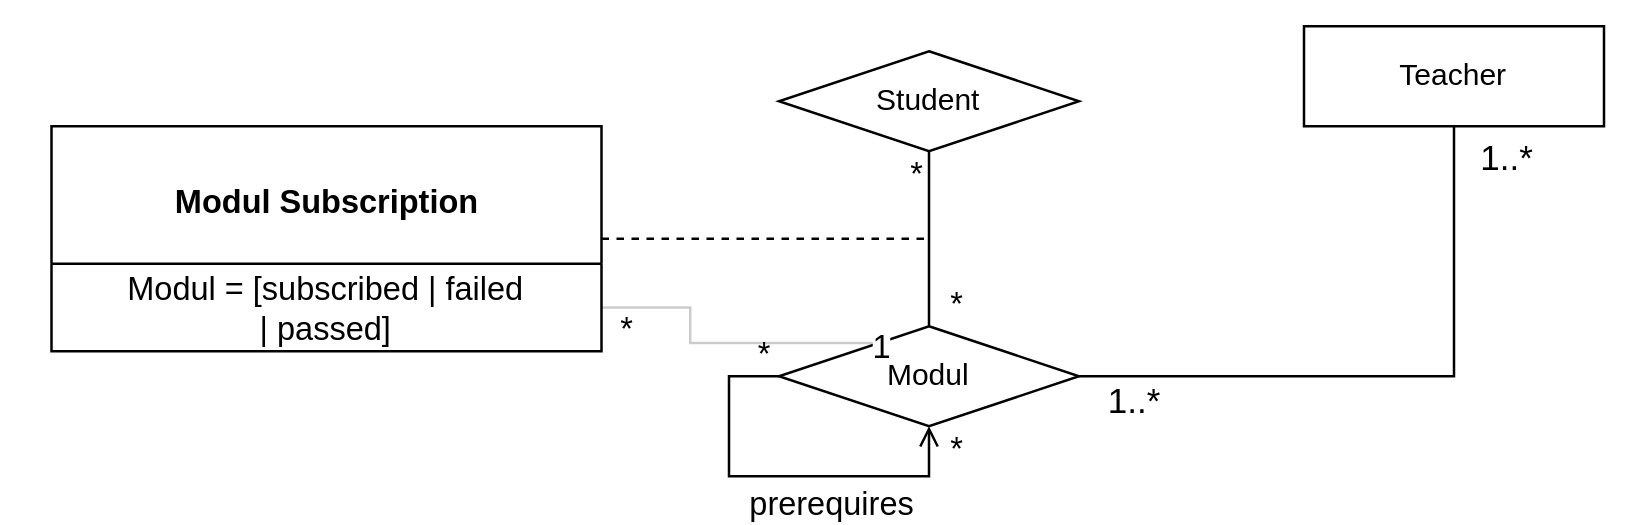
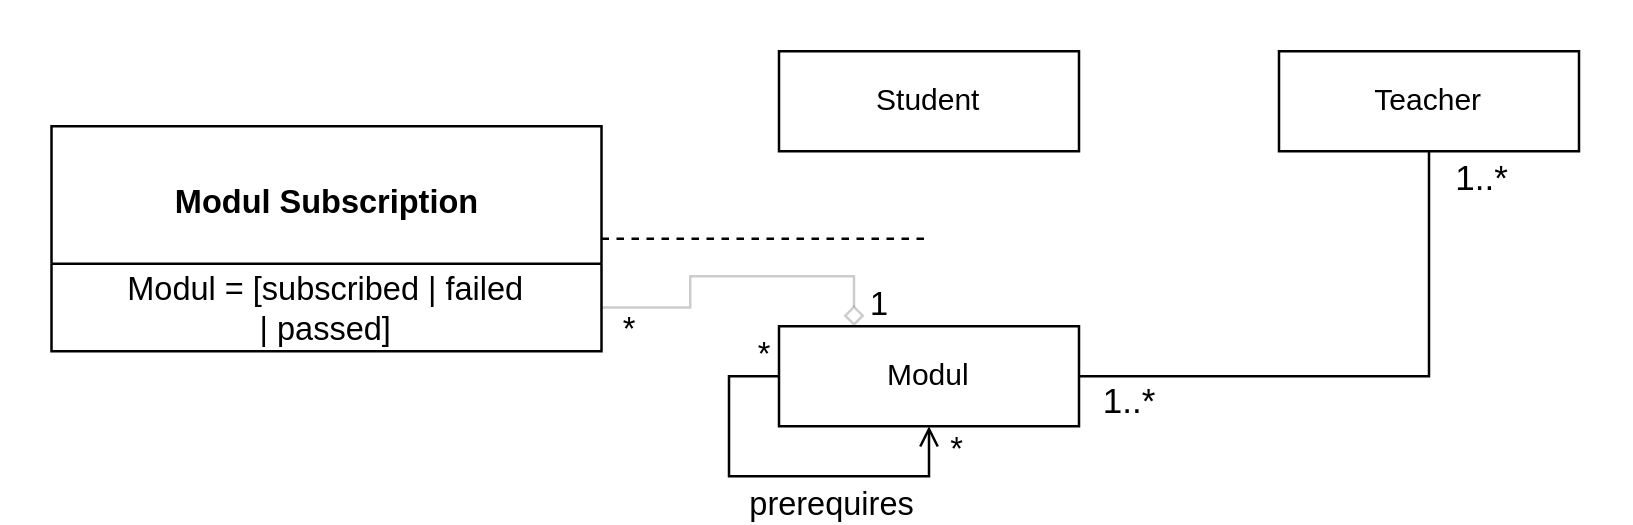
- <mxCell id="9" value="Teacher" style="rounded=0;whiteSpace=wrap;html=1;" vertex="1" parent="1"><mxGeometry x="521" y="10" width="120" height="40" as="geometry" /></mxCell>
+ <mxCell id="9" value="Teacher" style="rounded=0;whiteSpace=wrap;html=1;" vertex="1" parent="1"><mxGeometry x="511" y="20" width="120" height="40" as="geometry" /></mxCell>
- <mxCell id="2" value="Student" style="rhombus;whiteSpace=wrap;html=1;" vertex="1" parent="1"><mxGeometry x="311" y="20" width="120" height="40" as="geometry" /></mxCell>
+ <mxCell id="2" value="Student" style="rounded=0;whiteSpace=wrap;html=1;" vertex="1" parent="1"><mxGeometry x="311" y="20" width="120" height="40" as="geometry" /></mxCell>
- <mxCell id="3" style="edgeStyle=orthogonalEdgeStyle;rounded=0;orthogonalLoop=1;jettySize=auto;html=1;fontSize=14;endArrow=none;endFill=0;" edge="1" parent="1" source="6" target="2"><mxGeometry relative="1" as="geometry" /></mxCell>
- <mxCell id="4" value="*" style="edgeLabel;html=1;align=center;verticalAlign=middle;resizable=0;points=[];fontSize=13;" vertex="1" connectable="0" parent="3"><mxGeometry x="-0.6" y="-1" relative="1" as="geometry"><mxPoint x="9" y="4" as="offset" /></mxGeometry></mxCell>
- <mxCell id="5" value="*" style="edgeLabel;html=1;align=center;verticalAlign=middle;resizable=0;points=[];fontSize=13;" vertex="1" connectable="0" parent="3"><mxGeometry x="0.543" y="2" relative="1" as="geometry"><mxPoint x="-4" y="-8" as="offset" /></mxGeometry></mxCell>
- <mxCell id="17" style="edgeStyle=orthogonalEdgeStyle;rounded=0;orthogonalLoop=1;jettySize=auto;html=1;entryX=0.25;entryY=0;entryDx=0;entryDy=0;fontSize=13;endArrow=none;endFill=0;opacity=20;" edge="1" parent="1" source="16" target="6"><mxGeometry relative="1" as="geometry" /></mxCell>
+ <mxCell id="17" style="edgeStyle=orthogonalEdgeStyle;rounded=0;orthogonalLoop=1;jettySize=auto;html=1;entryX=0.25;entryY=0;entryDx=0;entryDy=0;fontSize=13;endArrow=diamond;endFill=0;opacity=20;" edge="1" parent="1" source="16" target="6"><mxGeometry relative="1" as="geometry" /></mxCell>
- <mxCell id="6" value="Modul" style="rhombus;whiteSpace=wrap;html=1;" vertex="1" parent="1"><mxGeometry x="311" y="130" width="120" height="40" as="geometry" /></mxCell>
+ <mxCell id="6" value="Modul" style="rounded=0;whiteSpace=wrap;html=1;" vertex="1" parent="1"><mxGeometry x="311" y="130" width="120" height="40" as="geometry" /></mxCell>
